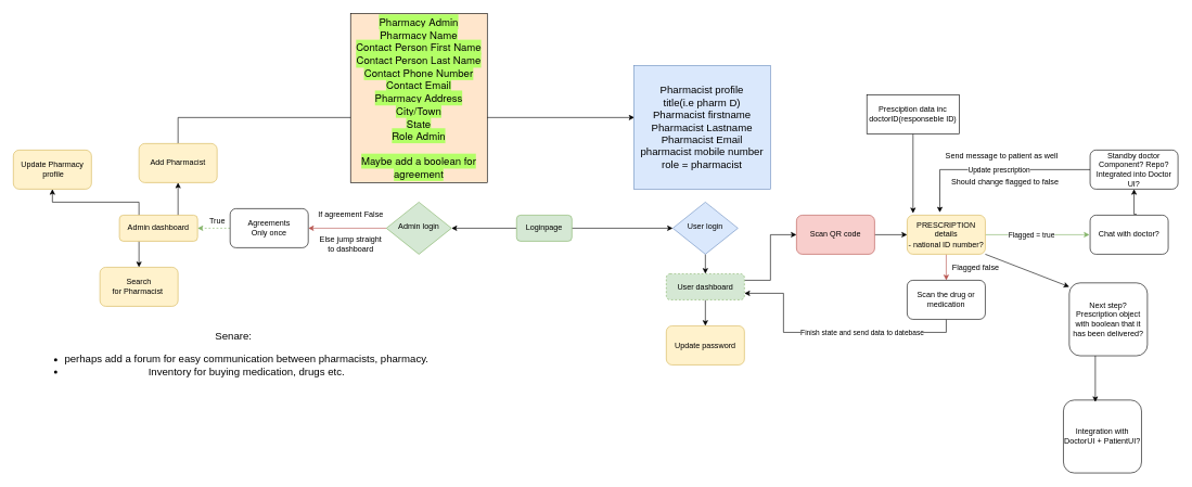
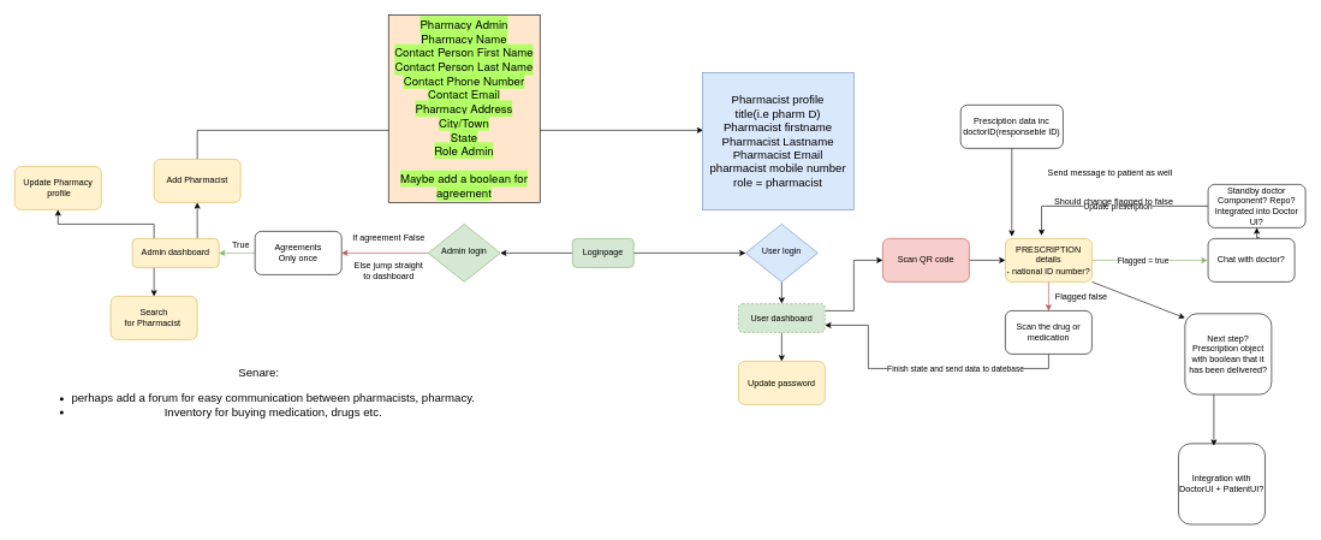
- <mxCell id="52" value="Presciption data inc&lt;br&gt;doctorID(responseble ID)" style="whiteSpace=wrap;html=1;rounded=0;" parent="1" vertex="1"><mxGeometry x="1331" y="145" width="142" height="60" as="geometry" /></mxCell>
+ <mxCell id="52" value="Presciption data inc&lt;br&gt;doctorID(responseble ID)" style="rounded=1;whiteSpace=wrap;html=1;" parent="1" vertex="1"><mxGeometry x="1331" y="145" width="142" height="60" as="geometry" /></mxCell>
- <mxCell id="33" value="Standby doctor&lt;br&gt;Component? Repo?&lt;br&gt;Integrated into Doctor UI?" style="rounded=1;whiteSpace=wrap;html=1;" parent="1" vertex="1"><mxGeometry x="1674" y="230" width="135" height="60" as="geometry" /></mxCell>
+ <mxCell id="33" value="Standby doctor&lt;br&gt;Component? Repo?&lt;br&gt;Integrated into Doctor UI?" style="rounded=1;whiteSpace=wrap;html=1;" parent="1" vertex="1"><mxGeometry x="1674" y="255" width="135" height="60" as="geometry" /></mxCell>
- <mxCell id="21" style="edgeStyle=orthogonalEdgeStyle;rounded=0;orthogonalLoop=1;jettySize=auto;html=1;exitX=0;exitY=0.5;exitDx=0;exitDy=0;entryX=1;entryY=0.5;entryDx=0;entryDy=0;fillColor=#d5e8d4;strokeColor=#82b366;dashed=1;" parent="1" source="22" target="15" edge="1"><mxGeometry relative="1" as="geometry" /></mxCell>
+ <mxCell id="21" style="edgeStyle=orthogonalEdgeStyle;rounded=0;orthogonalLoop=1;jettySize=auto;html=1;exitX=0;exitY=0.5;exitDx=0;exitDy=0;entryX=1;entryY=0.5;entryDx=0;entryDy=0;fillColor=#d5e8d4;strokeColor=#82b366;" parent="1" source="22" target="15" edge="1"><mxGeometry relative="1" as="geometry" /></mxCell>
